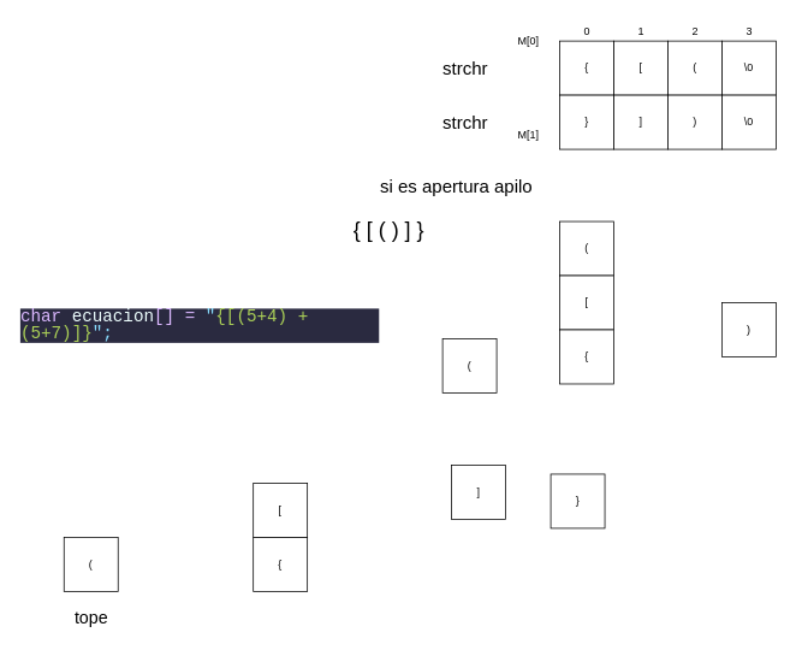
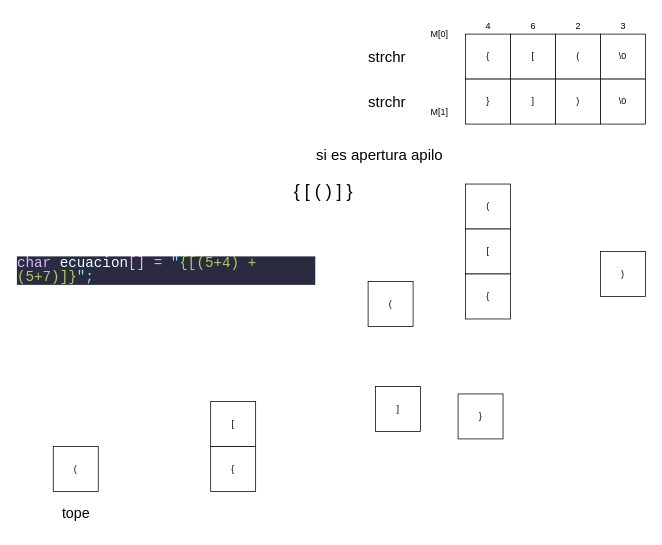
- <mxCell id="27" value="0" style="text;html=1;align=center;verticalAlign=middle;resizable=0;points=[];autosize=1;strokeColor=none;fillColor=none;" vertex="1" parent="1"><mxGeometry x="635" y="20" width="30" height="30" as="geometry" /></mxCell>
+ <mxCell id="27" value="4" style="text;html=1;align=center;verticalAlign=middle;resizable=0;points=[];autosize=1;strokeColor=none;fillColor=none;" vertex="1" parent="1"><mxGeometry x="635" y="20" width="30" height="30" as="geometry" /></mxCell>
- <mxCell id="28" value="1" style="text;html=1;align=center;verticalAlign=middle;resizable=0;points=[];autosize=1;strokeColor=none;fillColor=none;" vertex="1" parent="1"><mxGeometry x="695" y="20" width="30" height="30" as="geometry" /></mxCell>
+ <mxCell id="28" value="6" style="text;html=1;align=center;verticalAlign=middle;resizable=0;points=[];autosize=1;strokeColor=none;fillColor=none;" vertex="1" parent="1"><mxGeometry x="695" y="20" width="30" height="30" as="geometry" /></mxCell>
